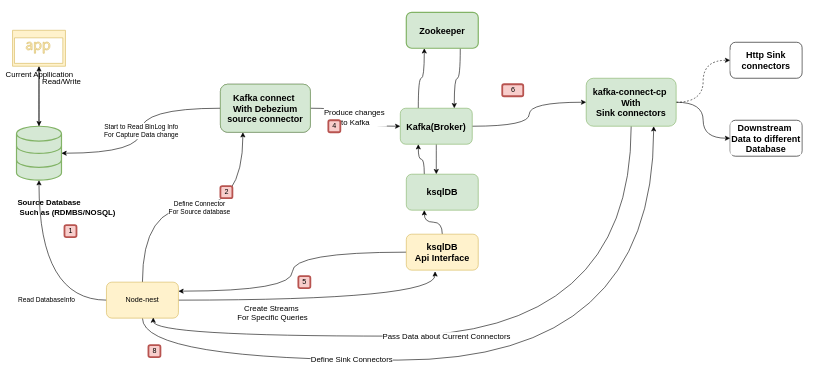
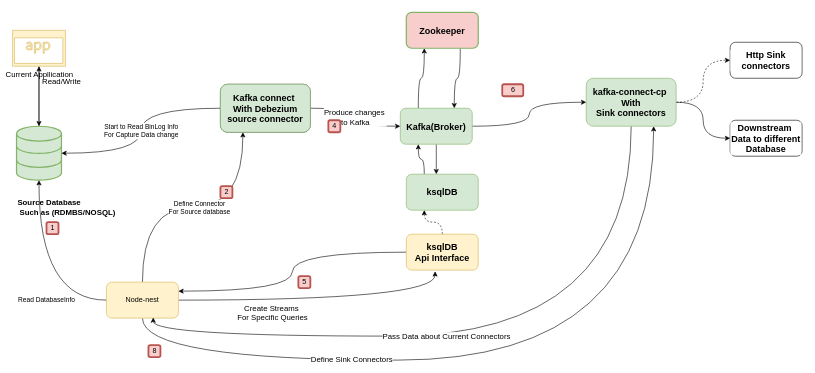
- <mxCell id="14" value="Zookeeper" style="whiteSpace=wrap;html=1;shadow=0;dashed=0;fontSize=15;fontStyle=1;strokeWidth=2;labelBackgroundColor=none;fillColor=#d5e8d4;strokeColor=#82b366;rounded=1;" parent="1" vertex="1"><mxGeometry x="677" y="20" width="120" height="60" as="geometry" /></mxCell>
+ <mxCell id="14" value="Zookeeper" style="whiteSpace=wrap;html=1;shadow=0;dashed=0;fontSize=15;fontStyle=1;strokeWidth=2;labelBackgroundColor=none;fillColor=#f8cecc;strokeColor=#82b366;rounded=1;" parent="1" vertex="1"><mxGeometry x="677" y="20" width="120" height="60" as="geometry" /></mxCell>
- <mxCell id="31" style="edgeStyle=orthogonalEdgeStyle;orthogonalLoop=1;jettySize=auto;html=1;entryX=0.25;entryY=1;entryDx=0;entryDy=0;fontSize=13;curved=1;" edge="1" parent="1" source="33" target="30"><mxGeometry relative="1" as="geometry" /></mxCell>
+ <mxCell id="31" style="edgeStyle=orthogonalEdgeStyle;orthogonalLoop=1;jettySize=auto;html=1;entryX=0.25;entryY=1;entryDx=0;entryDy=0;fontSize=13;curved=1;dashed=1;" edge="1" parent="1" source="33" target="30"><mxGeometry relative="1" as="geometry" /></mxCell>
- <mxCell id="19" value="1" style="text;html=1;align=center;verticalAlign=middle;resizable=0;points=[];autosize=1;fillColor=#f8cecc;strokeColor=#b85450;strokeWidth=3;rounded=1;" vertex="1" parent="1"><mxGeometry x="107" y="375" width="20" height="20" as="geometry" /></mxCell>
+ <mxCell id="19" value="1" style="text;html=1;align=center;verticalAlign=middle;resizable=0;points=[];autosize=1;fillColor=#f8cecc;strokeColor=#b85450;strokeWidth=3;rounded=1;" vertex="1" parent="1"><mxGeometry x="77" y="370" width="20" height="20" as="geometry" /></mxCell>
